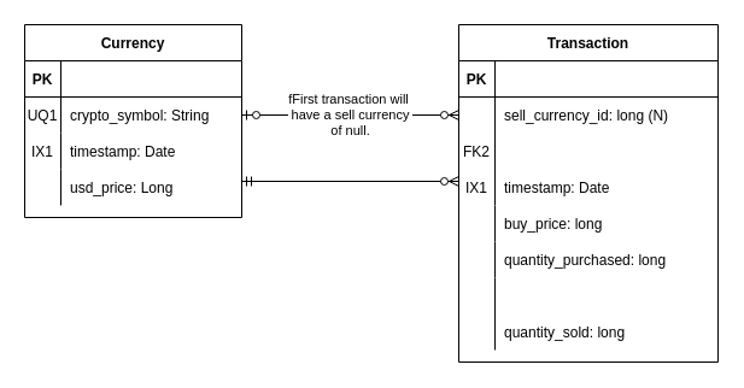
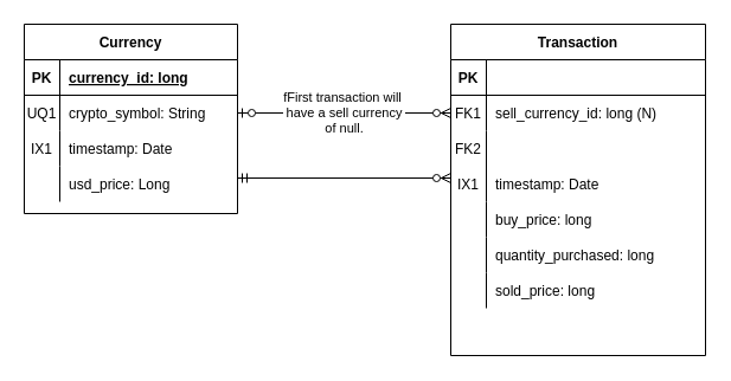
+ <mxCell id="5" value="currency_id: long" style="shape=partialRectangle;connectable=0;fillColor=none;top=0;left=0;bottom=0;right=0;align=left;spacingLeft=6;fontStyle=5;overflow=hidden;" parent="3" vertex="1"><mxGeometry x="30" width="150" height="30" as="geometry" /></mxCell>
+ <mxCell id="20" value="FK1" style="shape=partialRectangle;connectable=0;fillColor=none;top=0;left=0;bottom=0;right=0;editable=1;overflow=hidden;" parent="19" vertex="1"><mxGeometry width="30" height="30" as="geometry" /></mxCell>
+ <mxCell id="35" value="sold_price: long" style="shape=partialRectangle;connectable=0;fillColor=none;top=0;left=0;bottom=0;right=0;align=left;spacingLeft=6;overflow=hidden;" vertex="1" parent="33"><mxGeometry x="30" width="185" height="30" as="geometry" /></mxCell>
- <mxCell id="38" value="quantity_sold: long" style="shape=partialRectangle;connectable=0;fillColor=none;top=0;left=0;bottom=0;right=0;align=left;spacingLeft=6;overflow=hidden;" vertex="1" parent="36"><mxGeometry x="30" width="185" height="30" as="geometry" /></mxCell>
